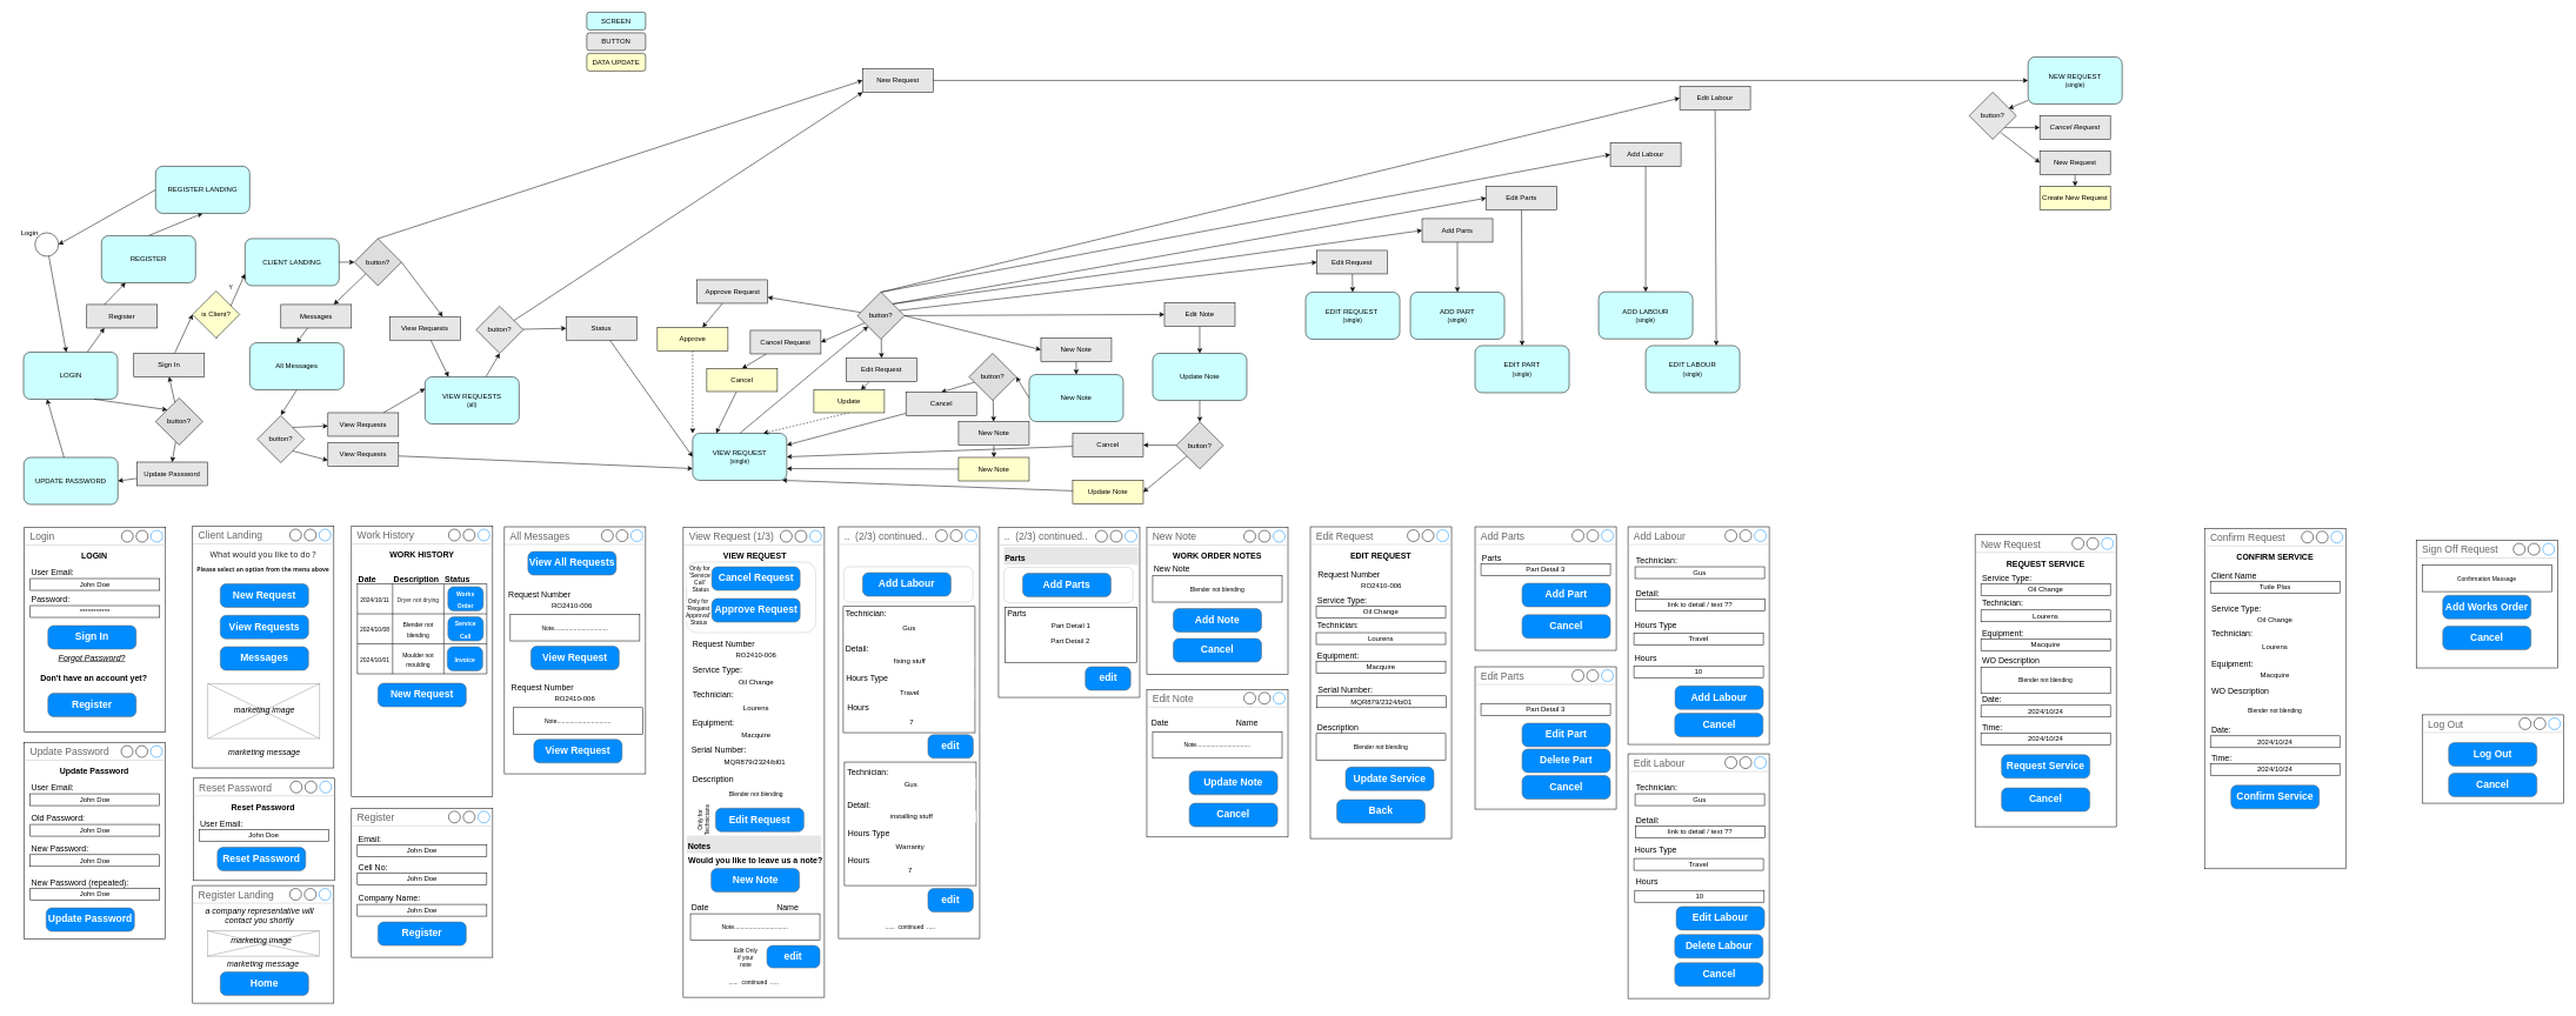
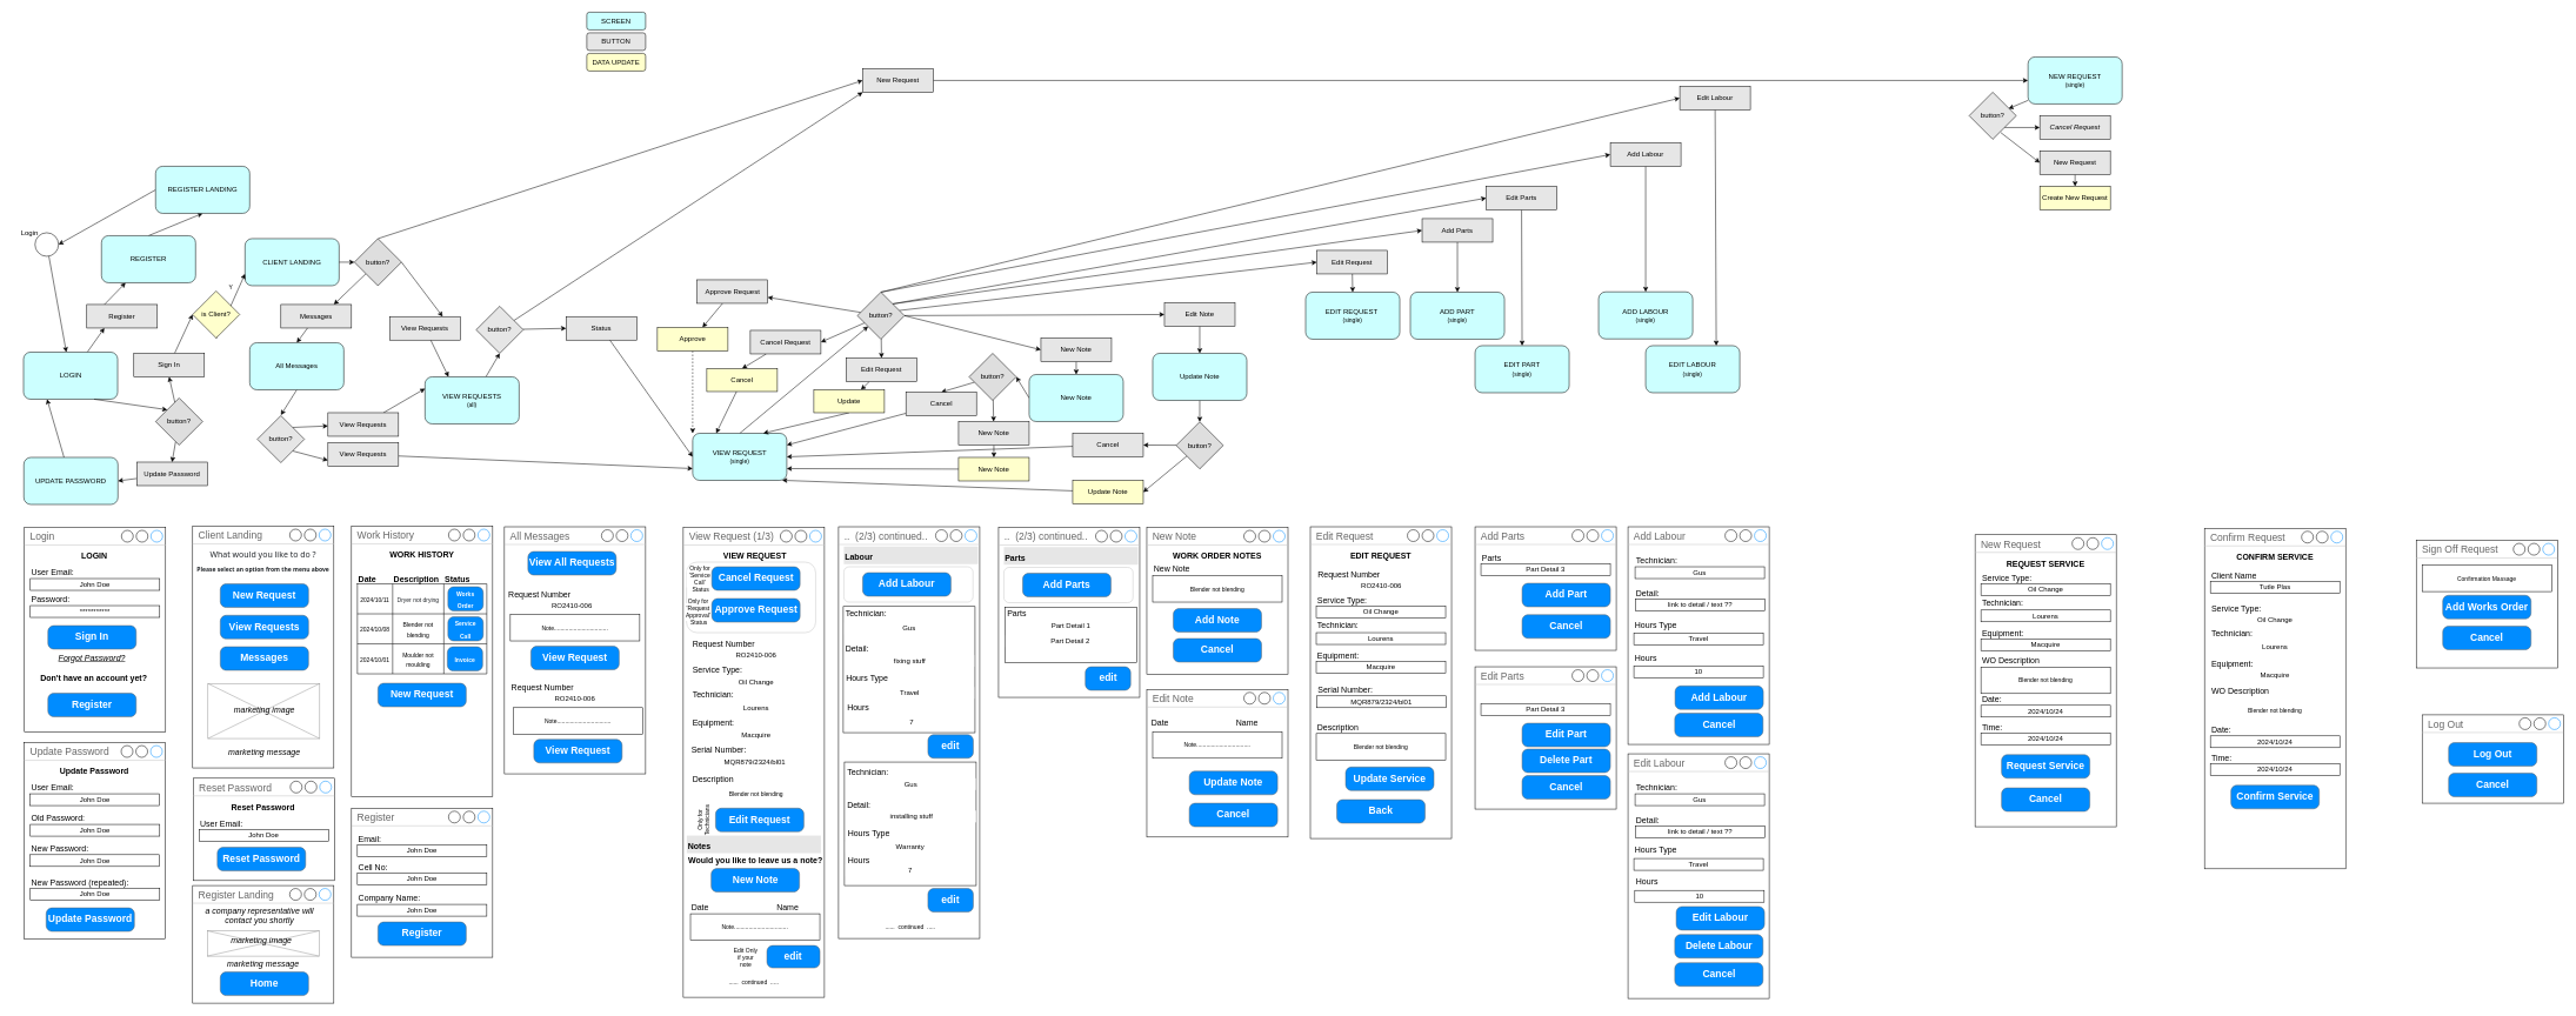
- <mxCell id="174" style="edgeStyle=none;html=1;fontSize=10;exitX=0.5;exitY=1;exitDx=0;exitDy=0;entryX=0.75;entryY=0;entryDx=0;entryDy=0;dashed=1;" parent="1" source="175" target="40" edge="1"><mxGeometry relative="1" as="geometry"><mxPoint x="1337" y="745" as="targetPoint" /></mxGeometry></mxCell>
+ <mxCell id="174" style="edgeStyle=none;html=1;fontSize=10;exitX=0.5;exitY=1;exitDx=0;exitDy=0;entryX=0.75;entryY=0;entryDx=0;entryDy=0;" parent="1" source="175" target="40" edge="1"><mxGeometry relative="1" as="geometry"><mxPoint x="1337" y="745" as="targetPoint" /></mxGeometry></mxCell>
+ <mxCell id="121" value="&lt;h1&gt;&lt;span style=&quot;font-size: 14px;&quot;&gt;Labour&lt;/span&gt;&lt;/h1&gt;" style="text;html=1;strokeColor=none;fillColor=#E6E6E6;align=left;verticalAlign=middle;whiteSpace=wrap;rounded=0;" parent="1" vertex="1"><mxGeometry x="1434" y="928.5" width="228" height="30" as="geometry" /></mxCell>
